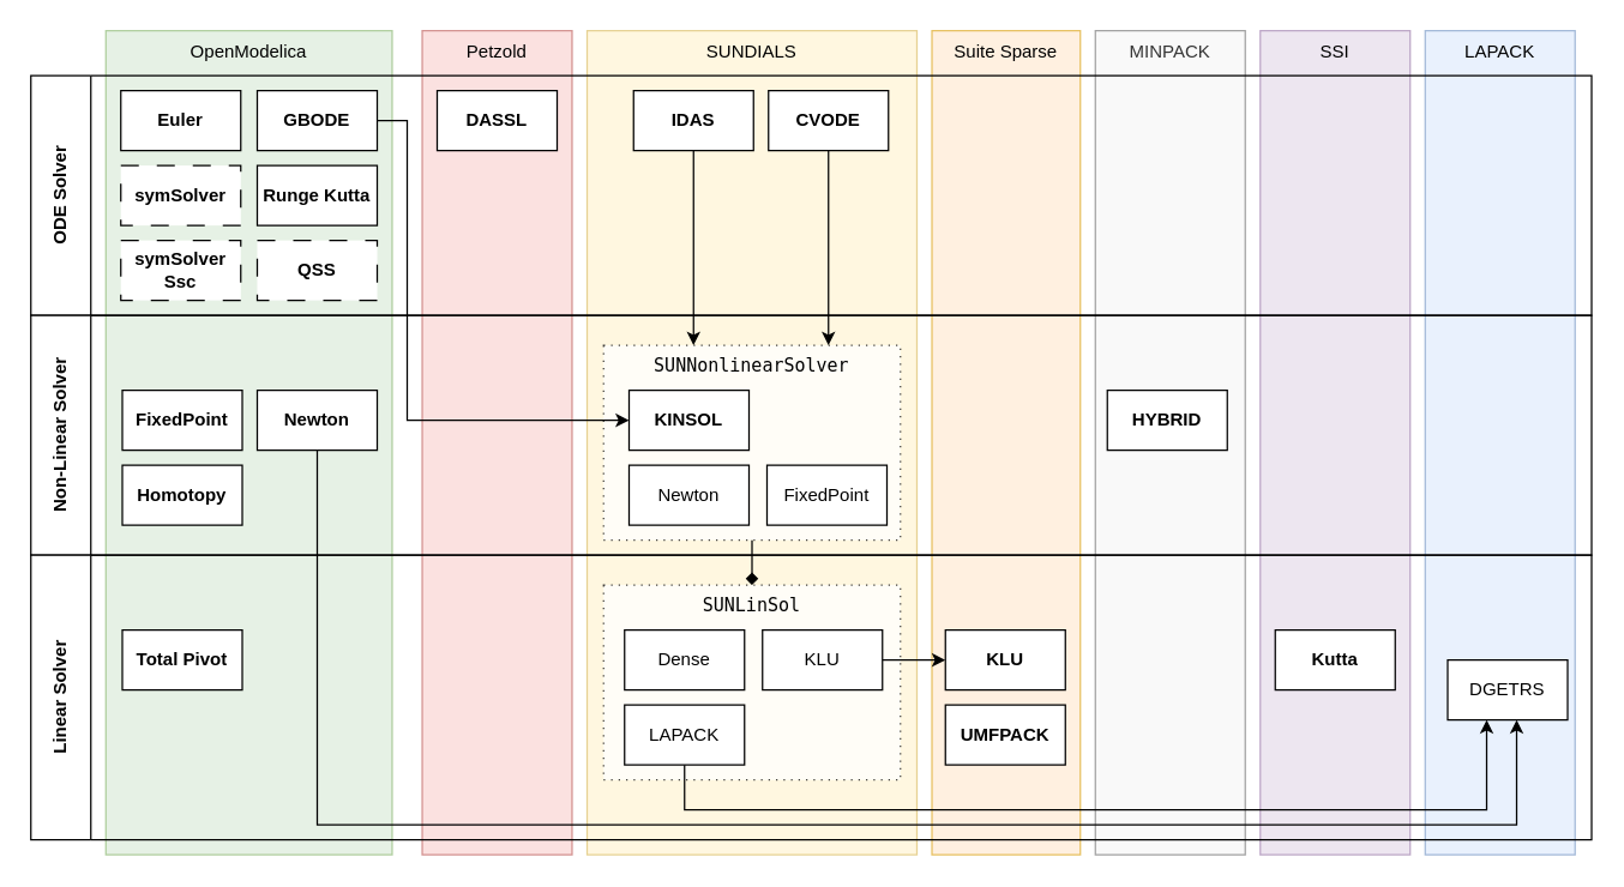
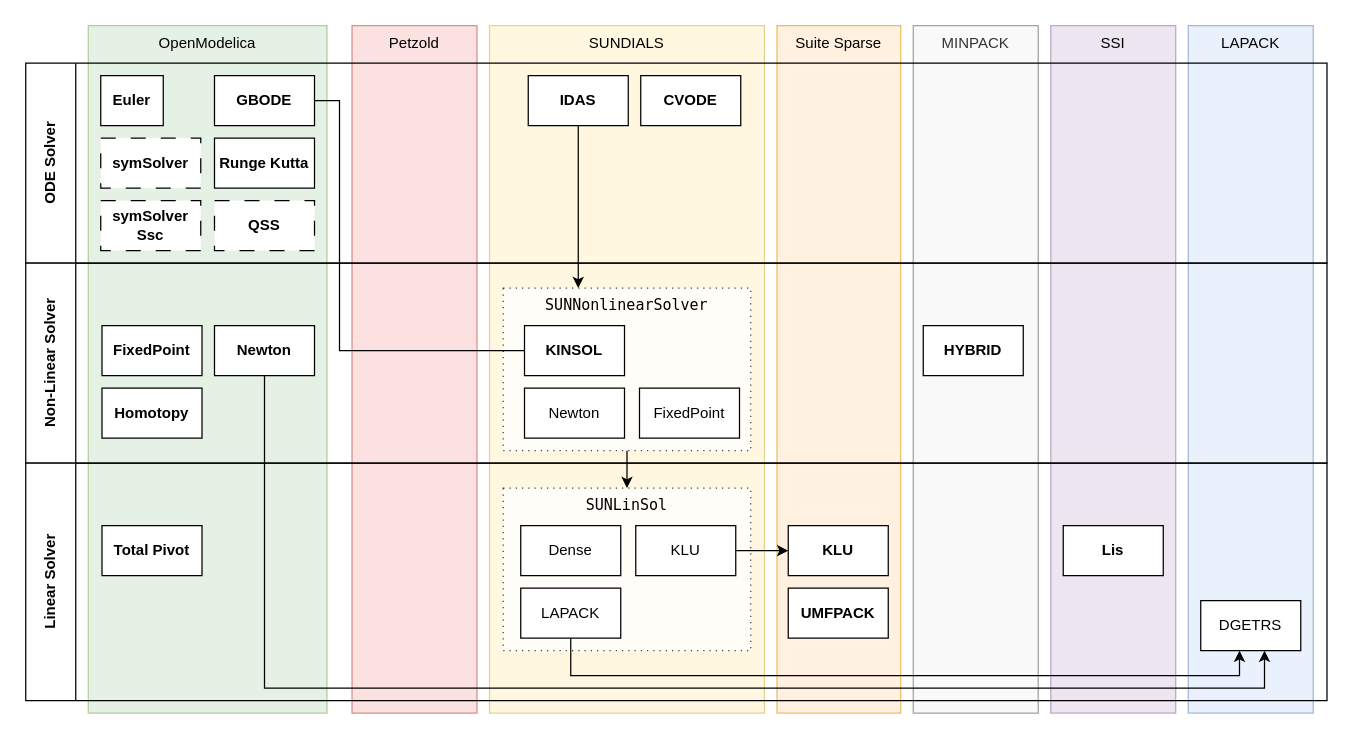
- <mxCell id="13" value="Euler" style="rounded=0;whiteSpace=wrap;html=1;fontStyle=1" parent="9" vertex="1"><mxGeometry x="60" y="10" width="80" height="40" as="geometry" /></mxCell>
+ <mxCell id="13" value="Euler" style="rounded=0;whiteSpace=wrap;html=1;fontStyle=1" parent="9" vertex="1"><mxGeometry x="60" y="10" width="50" height="40" as="geometry" /></mxCell>
- <mxCell id="17" value="DASSL" style="rounded=0;whiteSpace=wrap;html=1;fontStyle=1" vertex="1" parent="9"><mxGeometry x="271" y="10" width="80" height="40" as="geometry" /></mxCell>
- <mxCell id="41" style="edgeStyle=orthogonalEdgeStyle;rounded=0;orthogonalLoop=1;jettySize=auto;html=1;" parent="1" source="11" target="20" edge="1"><mxGeometry relative="1" as="geometry"><Array as="points"><mxPoint x="552" y="220" /><mxPoint x="552" y="220" /></Array></mxGeometry></mxCell>
- <mxCell id="43" style="edgeStyle=orthogonalEdgeStyle;rounded=0;orthogonalLoop=1;jettySize=auto;html=1;" parent="1" source="12" target="21" edge="1"><mxGeometry relative="1" as="geometry"><Array as="points"><mxPoint x="271" y="80" /><mxPoint x="271" y="280" /></Array></mxGeometry></mxCell>
+ <mxCell id="43" style="edgeStyle=orthogonalEdgeStyle;rounded=0;orthogonalLoop=1;jettySize=auto;html=1;endArrow=none;" parent="1" source="12" target="21" edge="1"><mxGeometry relative="1" as="geometry"><Array as="points"><mxPoint x="271" y="80" /><mxPoint x="271" y="280" /></Array></mxGeometry></mxCell>
- <mxCell id="42" style="edgeStyle=orthogonalEdgeStyle;rounded=0;orthogonalLoop=1;jettySize=auto;html=1;endArrow=diamond;" parent="1" source="20" target="31" edge="1"><mxGeometry relative="1" as="geometry" /></mxCell>
+ <mxCell id="42" style="edgeStyle=orthogonalEdgeStyle;rounded=0;orthogonalLoop=1;jettySize=auto;html=1;" parent="1" source="20" target="31" edge="1"><mxGeometry relative="1" as="geometry" /></mxCell>
- <mxCell id="39" value="Kutta" style="rounded=0;whiteSpace=wrap;html=1;fontStyle=1" parent="28" vertex="1"><mxGeometry x="830" y="50" width="80" height="40" as="geometry" /></mxCell>
+ <mxCell id="39" value="Lis" style="rounded=0;whiteSpace=wrap;html=1;fontStyle=1" parent="28" vertex="1"><mxGeometry x="830" y="50" width="80" height="40" as="geometry" /></mxCell>
- <mxCell id="30" value="DGETRS" style="rounded=0;whiteSpace=wrap;html=1;" parent="28" vertex="1"><mxGeometry x="945" y="70" width="80" height="40" as="geometry" /></mxCell>
+ <mxCell id="30" value="DGETRS" style="rounded=0;whiteSpace=wrap;html=1;" parent="28" vertex="1"><mxGeometry x="940" y="110" width="80" height="40" as="geometry" /></mxCell>
